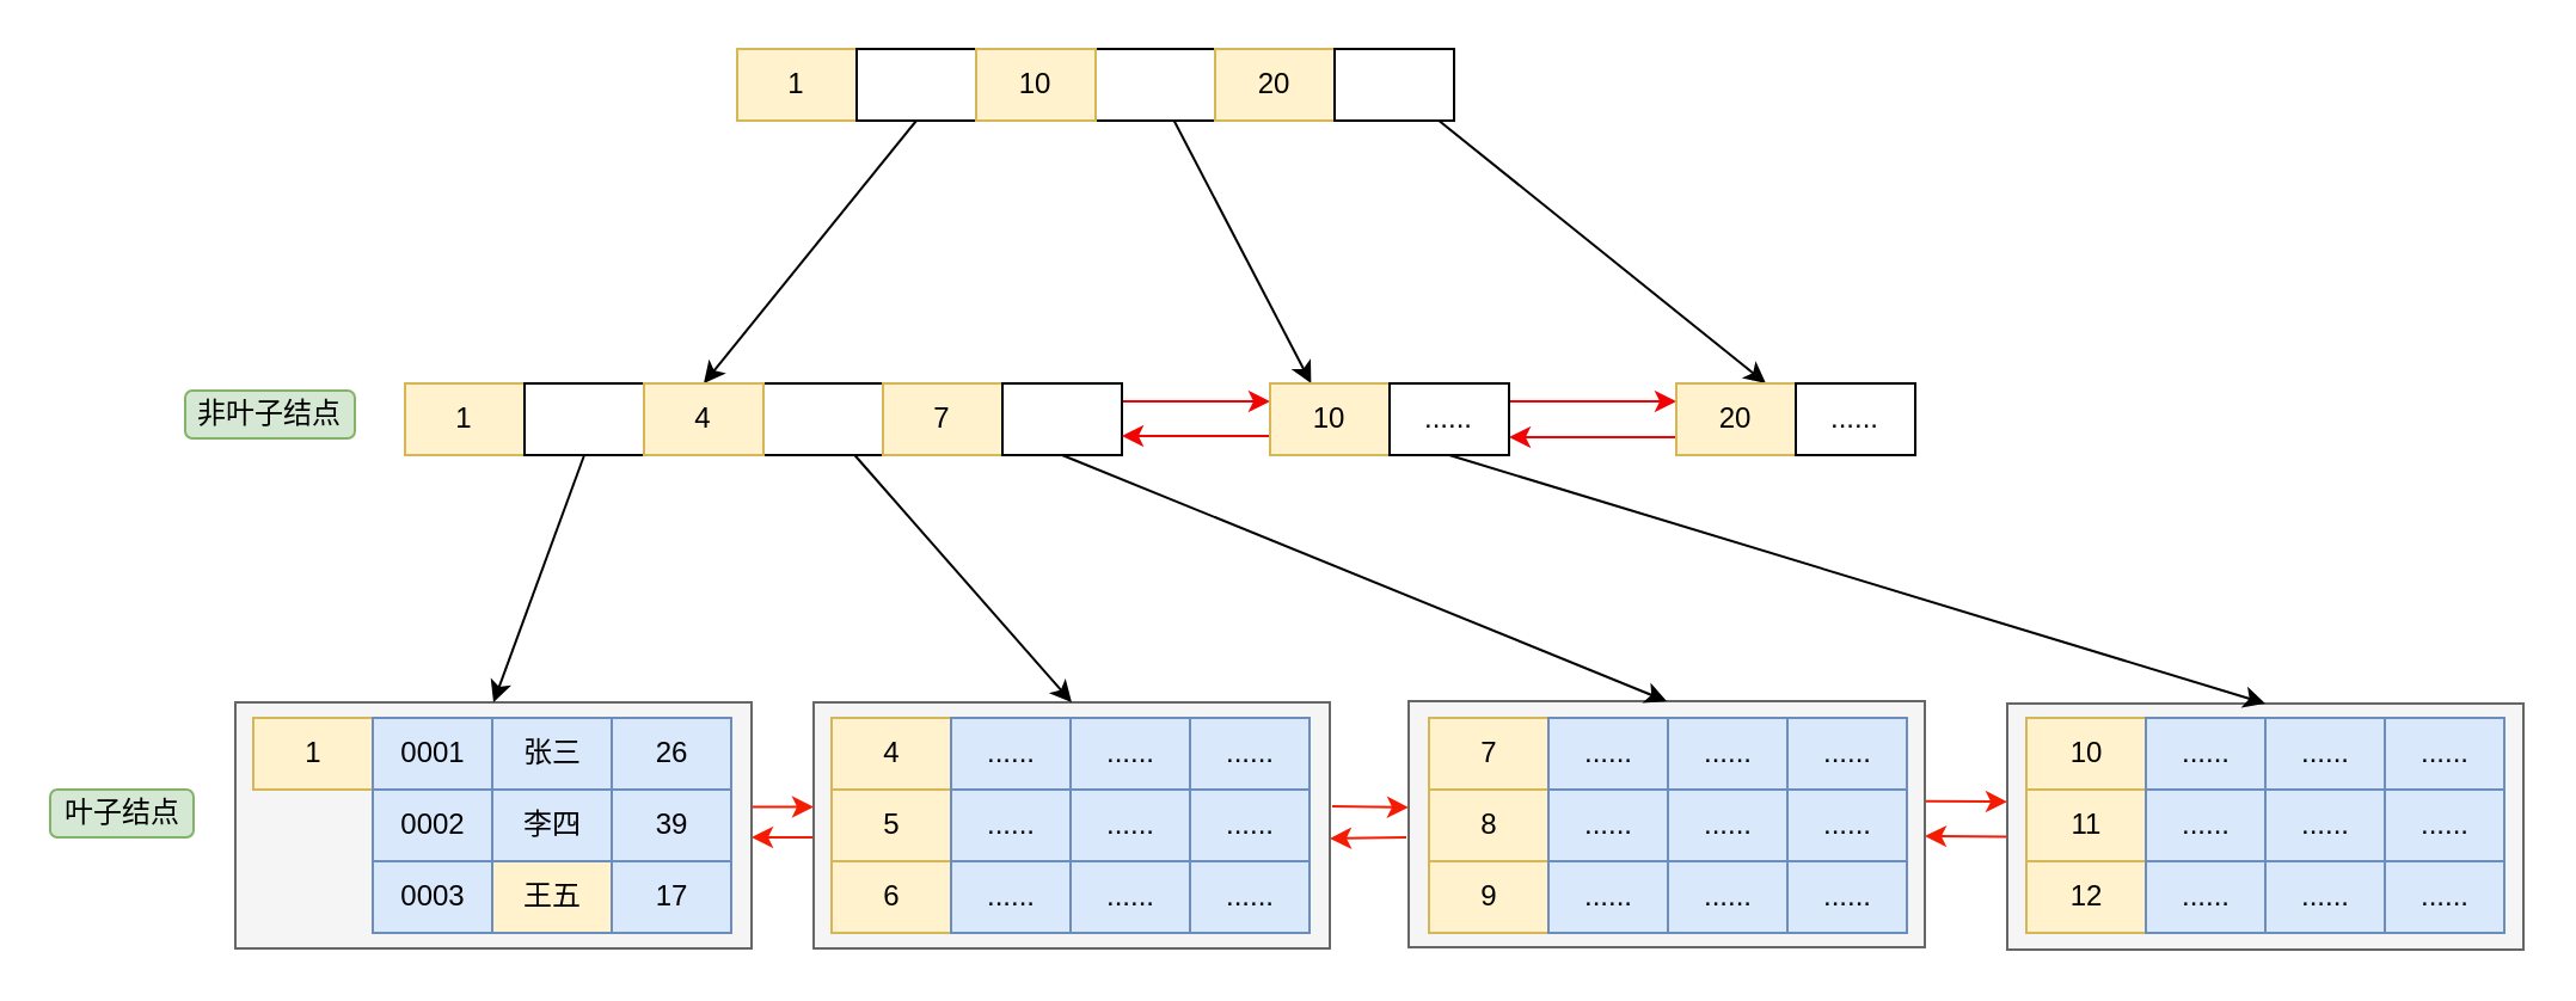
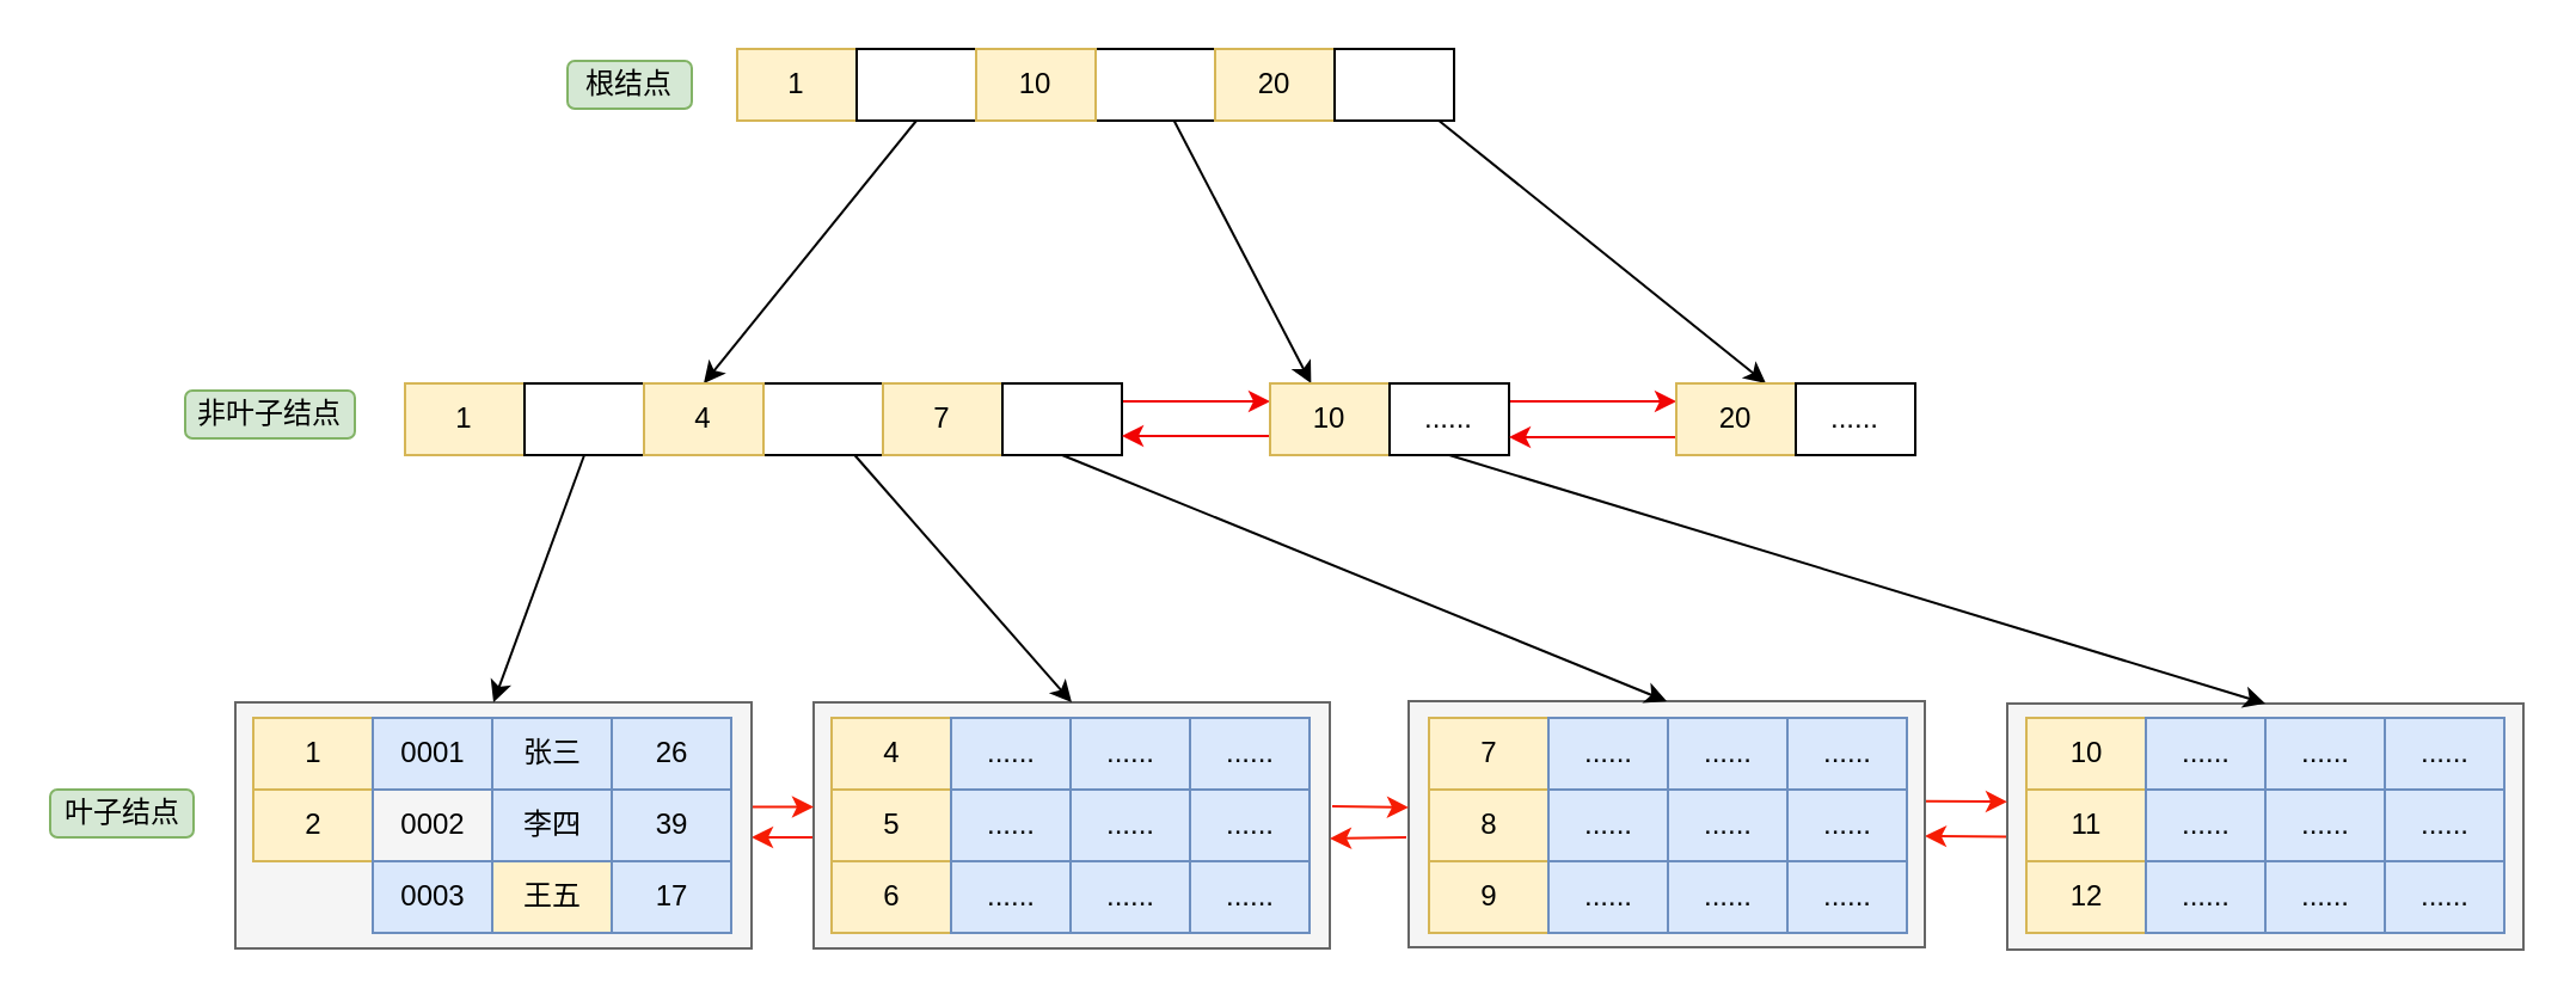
+ <mxCell id="19" value="根结点" style="rounded=1;whiteSpace=wrap;html=1;fillColor=#d5e8d4;strokeColor=#82b366;" vertex="1" parent="1"><mxGeometry x="237" y="25" width="52" height="20" as="geometry" /></mxCell>
+ <mxCell id="35" value="2" style="rounded=0;whiteSpace=wrap;html=1;fillColor=#fff2cc;strokeColor=#d6b656;" vertex="1" parent="1"><mxGeometry x="105.5" y="330" width="50" height="30" as="geometry" /></mxCell>
- <mxCell id="36" value="0002" style="rounded=0;whiteSpace=wrap;html=1;fillColor=#dae8fc;strokeColor=#6c8ebf;" vertex="1" parent="1"><mxGeometry x="155.5" y="330" width="50" height="30" as="geometry" /></mxCell>
+ <mxCell id="36" value="0002" style="rounded=0;whiteSpace=wrap;html=1;fillColor=#f5f5f5;strokeColor=#6c8ebf;" vertex="1" parent="1"><mxGeometry x="155.5" y="330" width="50" height="30" as="geometry" /></mxCell>
